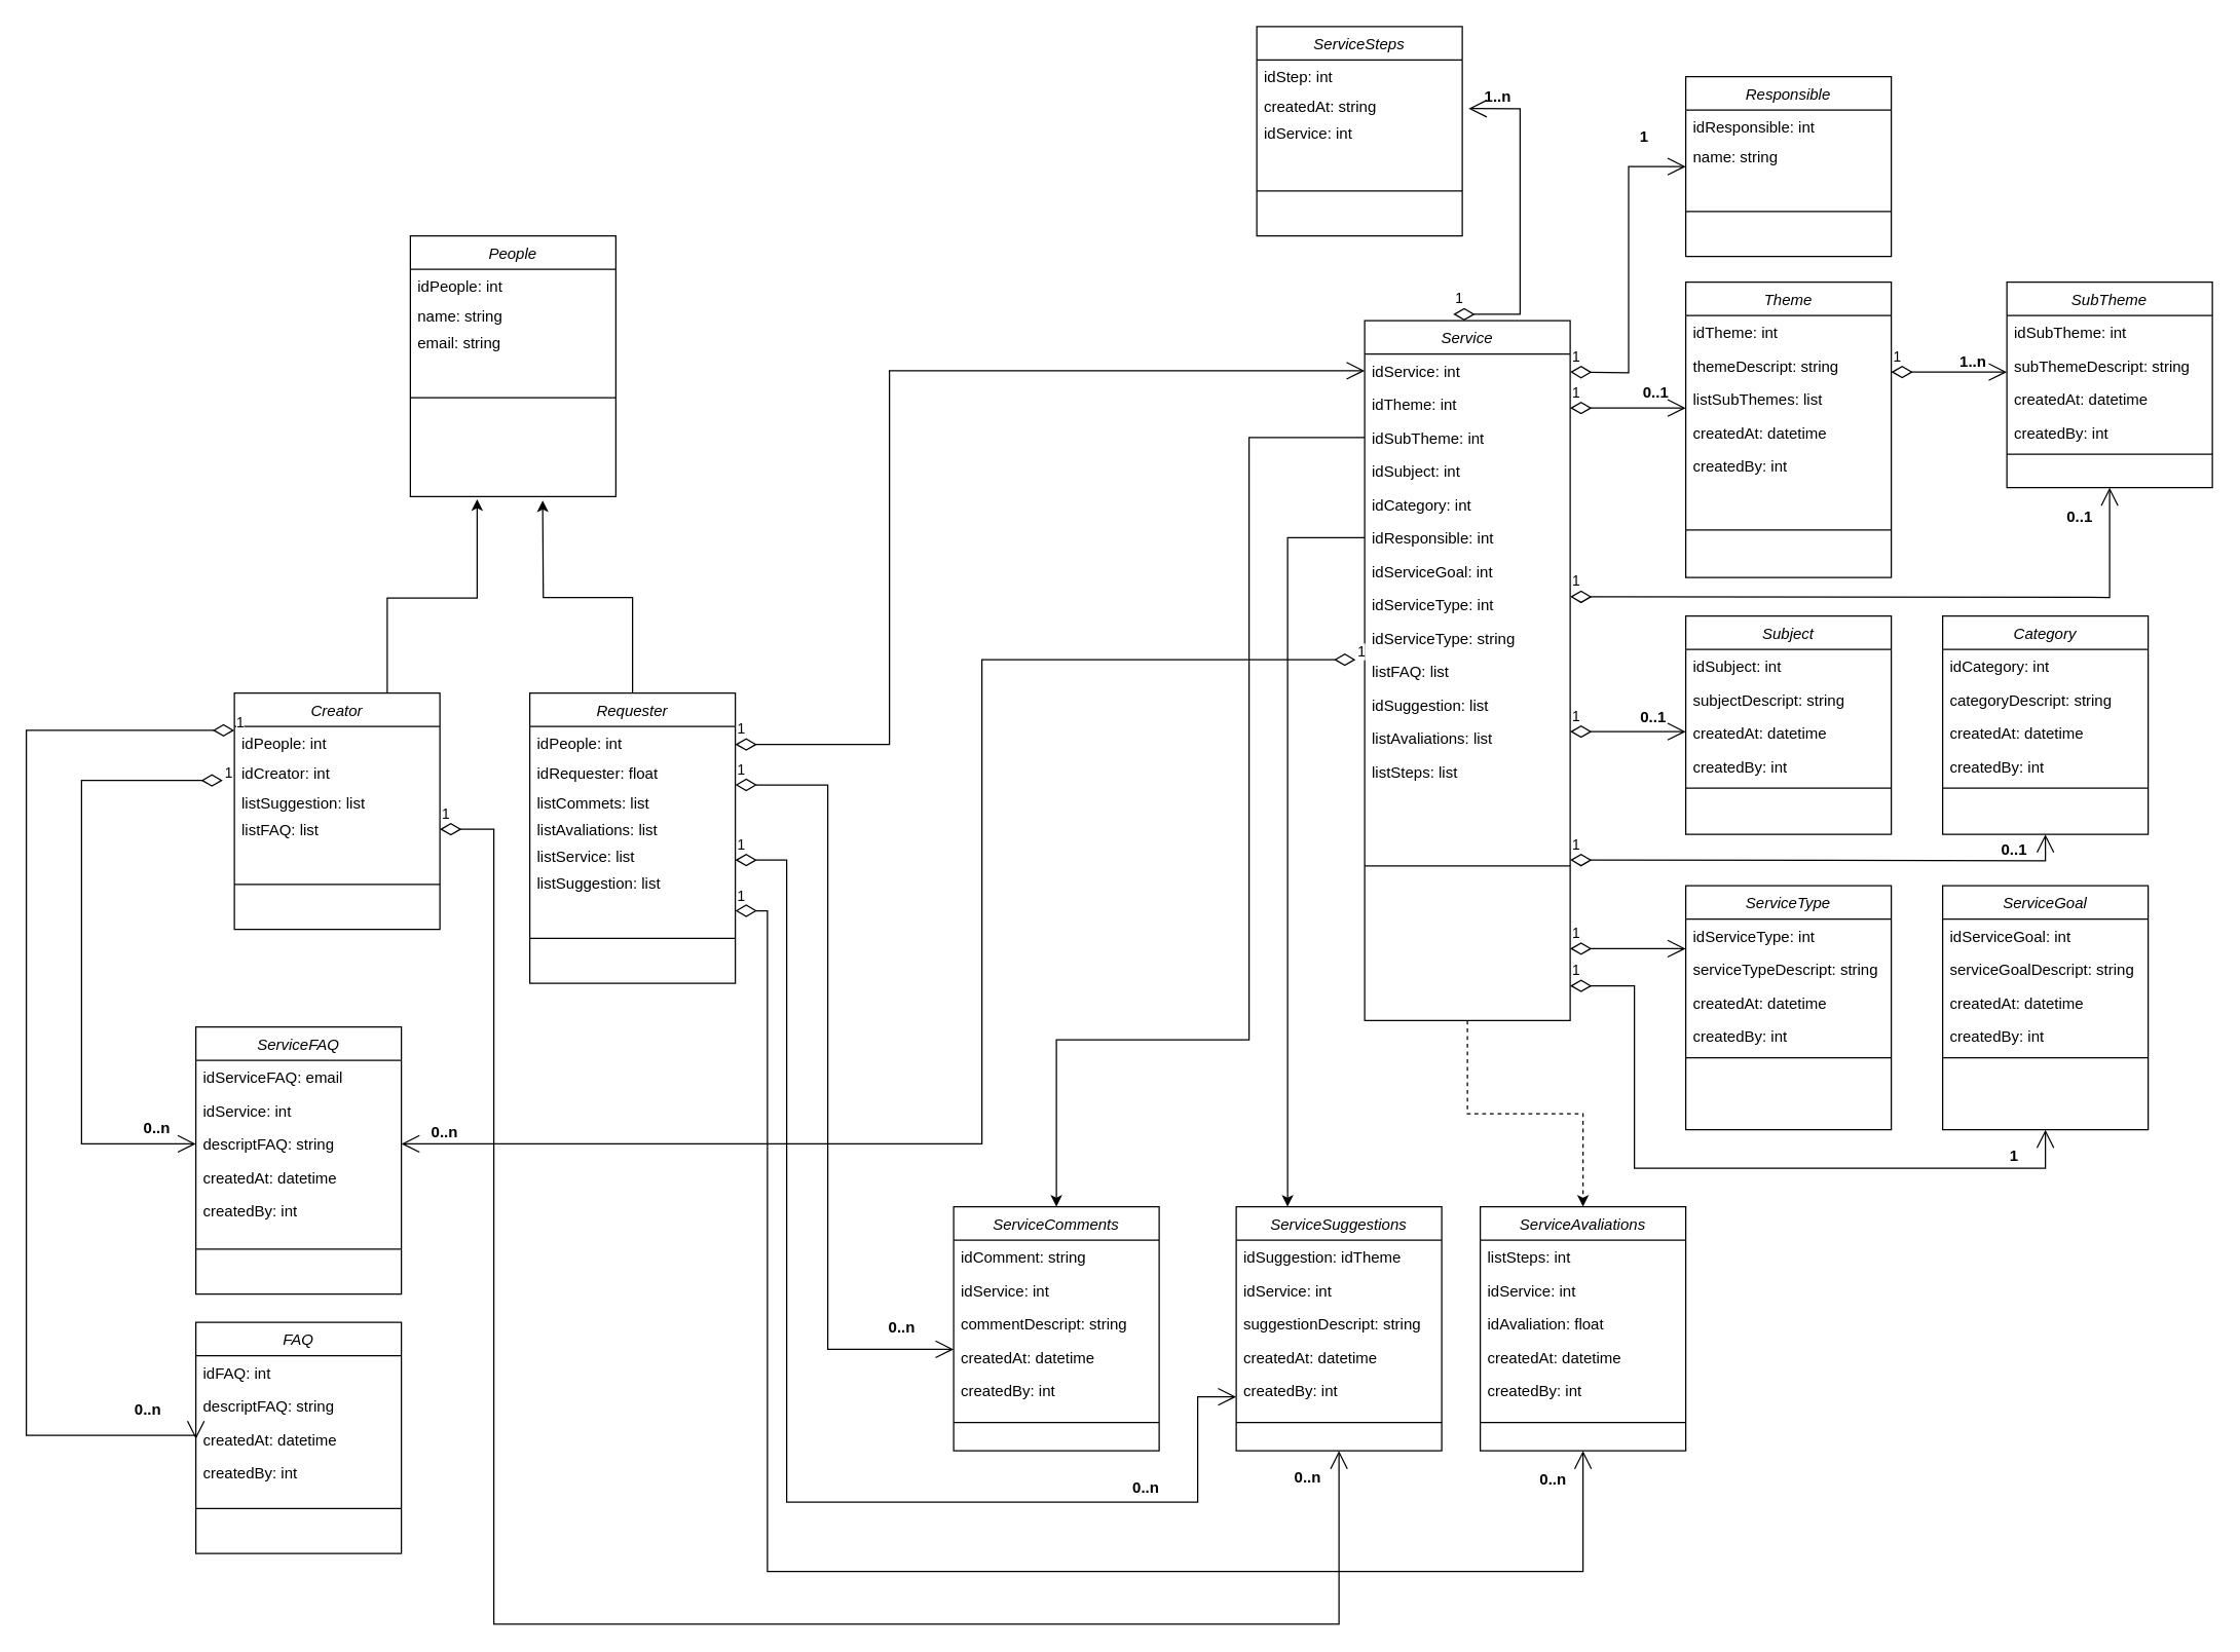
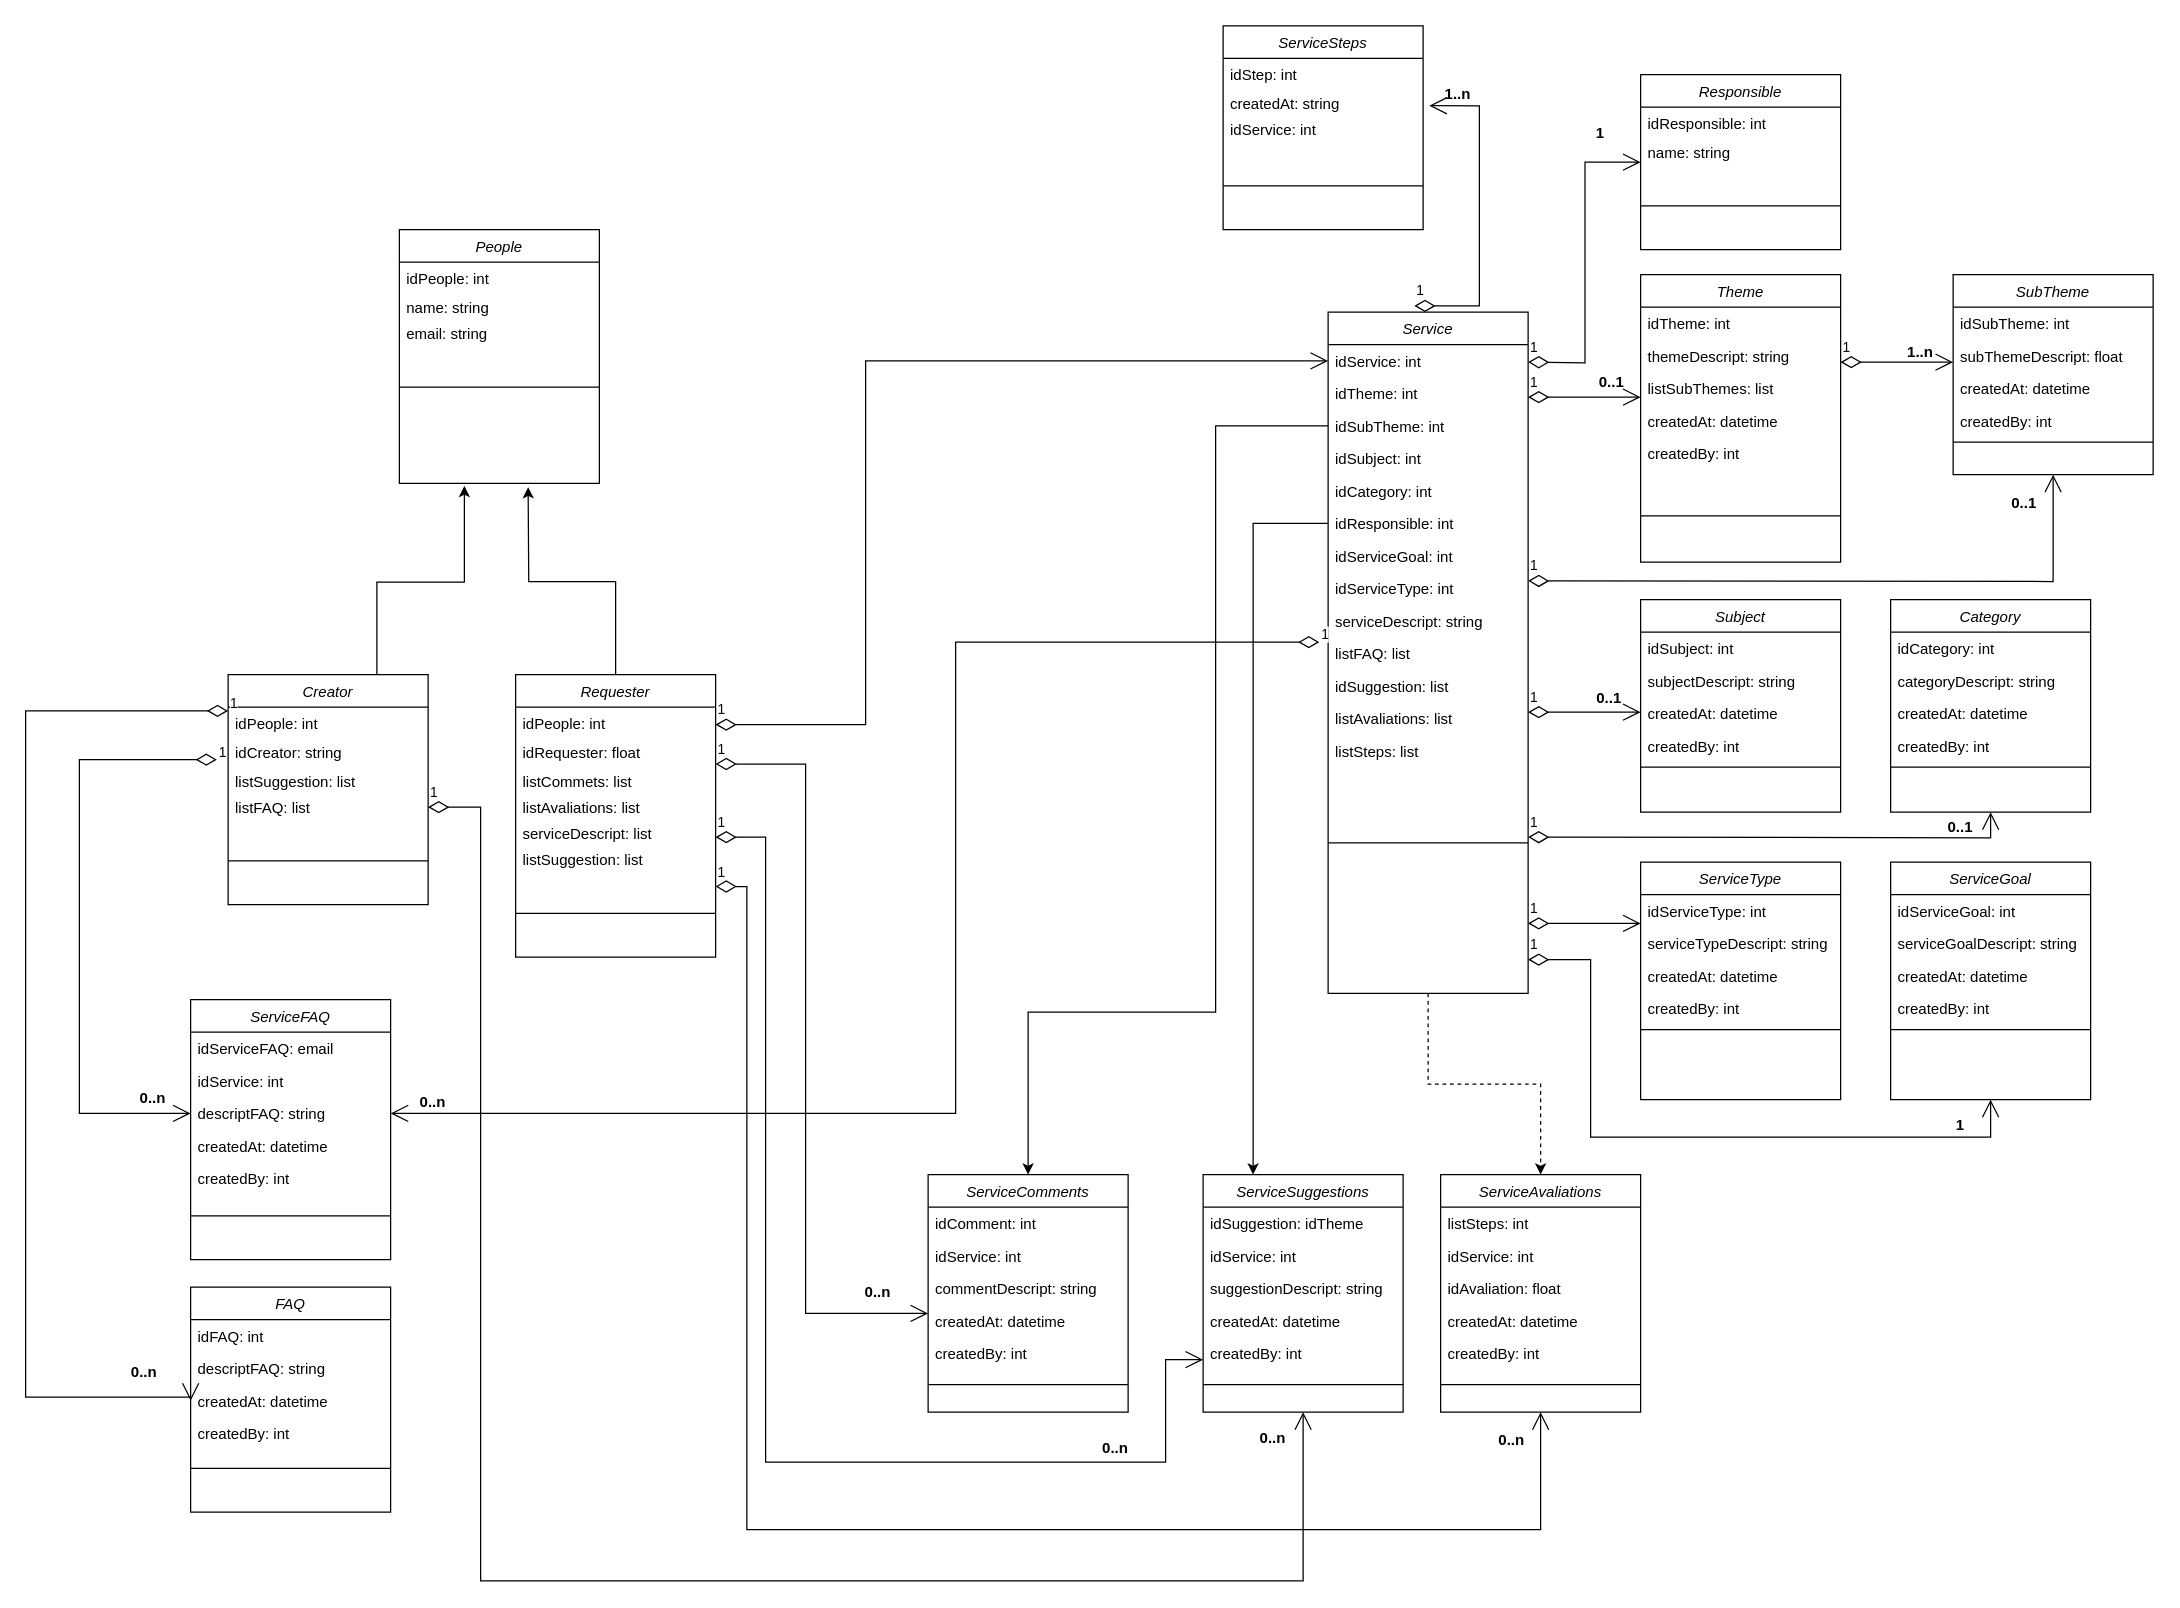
- <mxCell id="33" value="subThemeDescript: string" style="text;align=left;verticalAlign=top;spacingLeft=4;spacingRight=4;overflow=hidden;rotatable=0;points=[[0,0.5],[1,0.5]];portConstraint=eastwest;rounded=0;shadow=0;html=0;" parent="31" vertex="1"><mxGeometry y="52" width="160" height="26" as="geometry" /></mxCell>
+ <mxCell id="33" value="subThemeDescript: float" style="text;align=left;verticalAlign=top;spacingLeft=4;spacingRight=4;overflow=hidden;rotatable=0;points=[[0,0.5],[1,0.5]];portConstraint=eastwest;rounded=0;shadow=0;html=0;" parent="31" vertex="1"><mxGeometry y="52" width="160" height="26" as="geometry" /></mxCell>
- <mxCell id="51" value="idServiceType: string" style="text;align=left;verticalAlign=top;spacingLeft=4;spacingRight=4;overflow=hidden;rotatable=0;points=[[0,0.5],[1,0.5]];portConstraint=eastwest;rounded=0;shadow=0;html=0;" parent="42" vertex="1"><mxGeometry y="234" width="160" height="26" as="geometry" /></mxCell>
+ <mxCell id="51" value="serviceDescript: string" style="text;align=left;verticalAlign=top;spacingLeft=4;spacingRight=4;overflow=hidden;rotatable=0;points=[[0,0.5],[1,0.5]];portConstraint=eastwest;rounded=0;shadow=0;html=0;" parent="42" vertex="1"><mxGeometry y="234" width="160" height="26" as="geometry" /></mxCell>
- <mxCell id="12" value="idCreator: int" style="text;align=left;verticalAlign=top;spacingLeft=4;spacingRight=4;overflow=hidden;rotatable=0;points=[[0,0.5],[1,0.5]];portConstraint=eastwest;" parent="10" vertex="1"><mxGeometry y="49" width="160" height="23" as="geometry" /></mxCell>
+ <mxCell id="12" value="idCreator: string" style="text;align=left;verticalAlign=top;spacingLeft=4;spacingRight=4;overflow=hidden;rotatable=0;points=[[0,0.5],[1,0.5]];portConstraint=eastwest;" parent="10" vertex="1"><mxGeometry y="49" width="160" height="23" as="geometry" /></mxCell>
- <mxCell id="96" value="listService: list" style="text;align=left;verticalAlign=top;spacingLeft=4;spacingRight=4;overflow=hidden;rotatable=0;points=[[0,0.5],[1,0.5]];portConstraint=eastwest;" parent="91" vertex="1"><mxGeometry y="114" width="160" height="21" as="geometry" /></mxCell>
+ <mxCell id="96" value="serviceDescript: list" style="text;align=left;verticalAlign=top;spacingLeft=4;spacingRight=4;overflow=hidden;rotatable=0;points=[[0,0.5],[1,0.5]];portConstraint=eastwest;" parent="91" vertex="1"><mxGeometry y="114" width="160" height="21" as="geometry" /></mxCell>
- <mxCell id="3" value="idComment: string " style="text;align=left;verticalAlign=top;spacingLeft=4;spacingRight=4;overflow=hidden;rotatable=0;points=[[0,0.5],[1,0.5]];portConstraint=eastwest;rounded=0;shadow=0;html=0;" parent="2" vertex="1"><mxGeometry y="26" width="160" height="26" as="geometry" /></mxCell>
+ <mxCell id="3" value="idComment: int " style="text;align=left;verticalAlign=top;spacingLeft=4;spacingRight=4;overflow=hidden;rotatable=0;points=[[0,0.5],[1,0.5]];portConstraint=eastwest;rounded=0;shadow=0;html=0;" parent="2" vertex="1"><mxGeometry y="26" width="160" height="26" as="geometry" /></mxCell>
